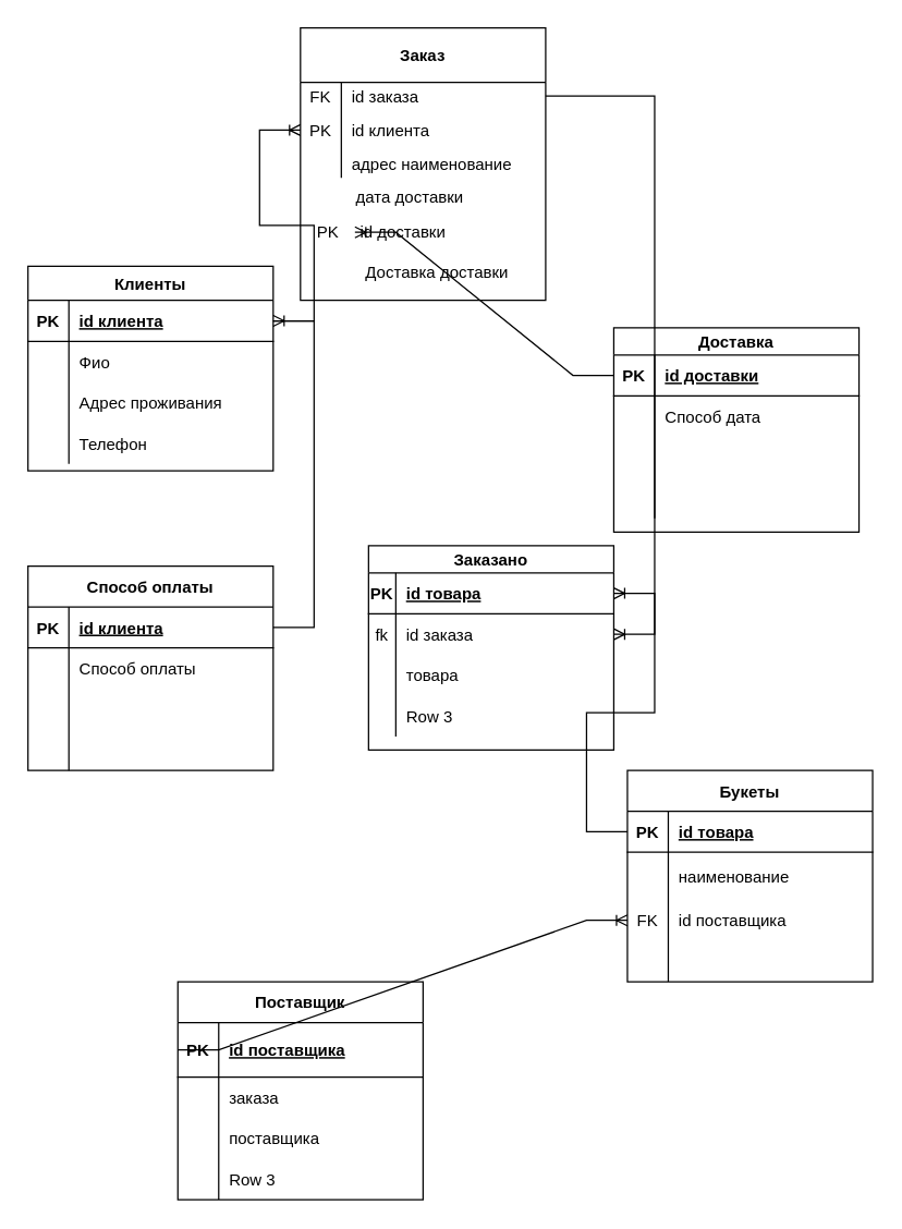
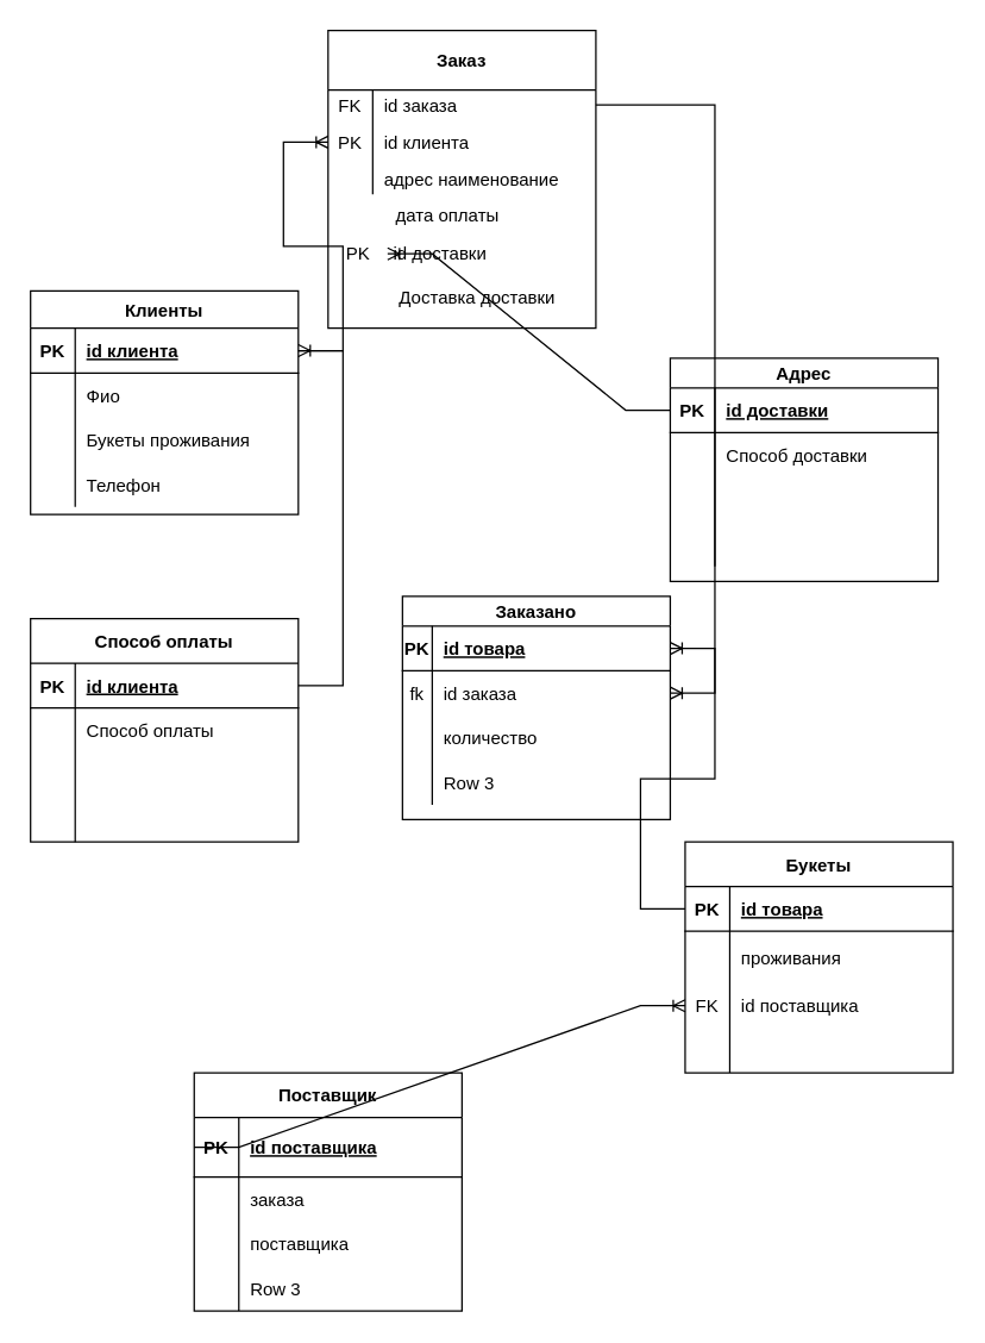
- <mxCell id="12" value="дата доставки" style="text;html=1;align=center;verticalAlign=middle;resizable=0;points=[];autosize=1;strokeColor=none;fillColor=none;" vertex="1" parent="1"><mxGeometry x="250" y="130" width="100" height="30" as="geometry" /></mxCell>
+ <mxCell id="12" value="дата оплаты" style="text;html=1;align=center;verticalAlign=middle;resizable=0;points=[];autosize=1;strokeColor=none;fillColor=none;" vertex="1" parent="1"><mxGeometry x="250" y="130" width="100" height="30" as="geometry" /></mxCell>
- <mxCell id="15" value="Доставка" style="shape=table;startSize=20;container=1;collapsible=1;childLayout=tableLayout;fixedRows=1;rowLines=0;fontStyle=1;align=center;resizeLast=1;" vertex="1" parent="1"><mxGeometry x="450" y="240" width="180" height="150" as="geometry" /></mxCell>
+ <mxCell id="15" value="Адрес" style="shape=table;startSize=20;container=1;collapsible=1;childLayout=tableLayout;fixedRows=1;rowLines=0;fontStyle=1;align=center;resizeLast=1;" vertex="1" parent="1"><mxGeometry x="450" y="240" width="180" height="150" as="geometry" /></mxCell>
- <mxCell id="37" value="Адрес проживания" style="shape=partialRectangle;connectable=0;fillColor=none;top=0;left=0;bottom=0;right=0;align=left;spacingLeft=6;overflow=hidden;" vertex="1" parent="35"><mxGeometry x="30" width="150" height="30" as="geometry"><mxRectangle width="150" height="30" as="alternateBounds" /></mxGeometry></mxCell>
+ <mxCell id="37" value="Букеты проживания" style="shape=partialRectangle;connectable=0;fillColor=none;top=0;left=0;bottom=0;right=0;align=left;spacingLeft=6;overflow=hidden;" vertex="1" parent="35"><mxGeometry x="30" width="150" height="30" as="geometry"><mxRectangle width="150" height="30" as="alternateBounds" /></mxGeometry></mxCell>
- <mxCell id="21" value="Способ дата" style="shape=partialRectangle;connectable=0;fillColor=none;top=0;left=0;bottom=0;right=0;align=left;spacingLeft=6;overflow=hidden;" vertex="1" parent="19"><mxGeometry x="30" width="150" height="30" as="geometry"><mxRectangle width="150" height="30" as="alternateBounds" /></mxGeometry></mxCell>
+ <mxCell id="21" value="Способ доставки" style="shape=partialRectangle;connectable=0;fillColor=none;top=0;left=0;bottom=0;right=0;align=left;spacingLeft=6;overflow=hidden;" vertex="1" parent="19"><mxGeometry x="30" width="150" height="30" as="geometry"><mxRectangle width="150" height="30" as="alternateBounds" /></mxGeometry></mxCell>
- <mxCell id="77" value="товара" style="shape=partialRectangle;connectable=0;fillColor=none;top=0;left=0;bottom=0;right=0;align=left;spacingLeft=6;overflow=hidden;" vertex="1" parent="75"><mxGeometry x="20" width="160" height="30" as="geometry"><mxRectangle width="160" height="30" as="alternateBounds" /></mxGeometry></mxCell>
+ <mxCell id="77" value="количество" style="shape=partialRectangle;connectable=0;fillColor=none;top=0;left=0;bottom=0;right=0;align=left;spacingLeft=6;overflow=hidden;" vertex="1" parent="75"><mxGeometry x="20" width="160" height="30" as="geometry"><mxRectangle width="160" height="30" as="alternateBounds" /></mxGeometry></mxCell>
- <mxCell id="61" value="наименование" style="shape=partialRectangle;connectable=0;fillColor=none;top=0;left=0;bottom=0;right=0;align=left;spacingLeft=6;overflow=hidden;" vertex="1" parent="59"><mxGeometry x="30" width="150" height="35" as="geometry"><mxRectangle width="150" height="35" as="alternateBounds" /></mxGeometry></mxCell>
+ <mxCell id="61" value="проживания" style="shape=partialRectangle;connectable=0;fillColor=none;top=0;left=0;bottom=0;right=0;align=left;spacingLeft=6;overflow=hidden;" vertex="1" parent="59"><mxGeometry x="30" width="150" height="35" as="geometry"><mxRectangle width="150" height="35" as="alternateBounds" /></mxGeometry></mxCell>
